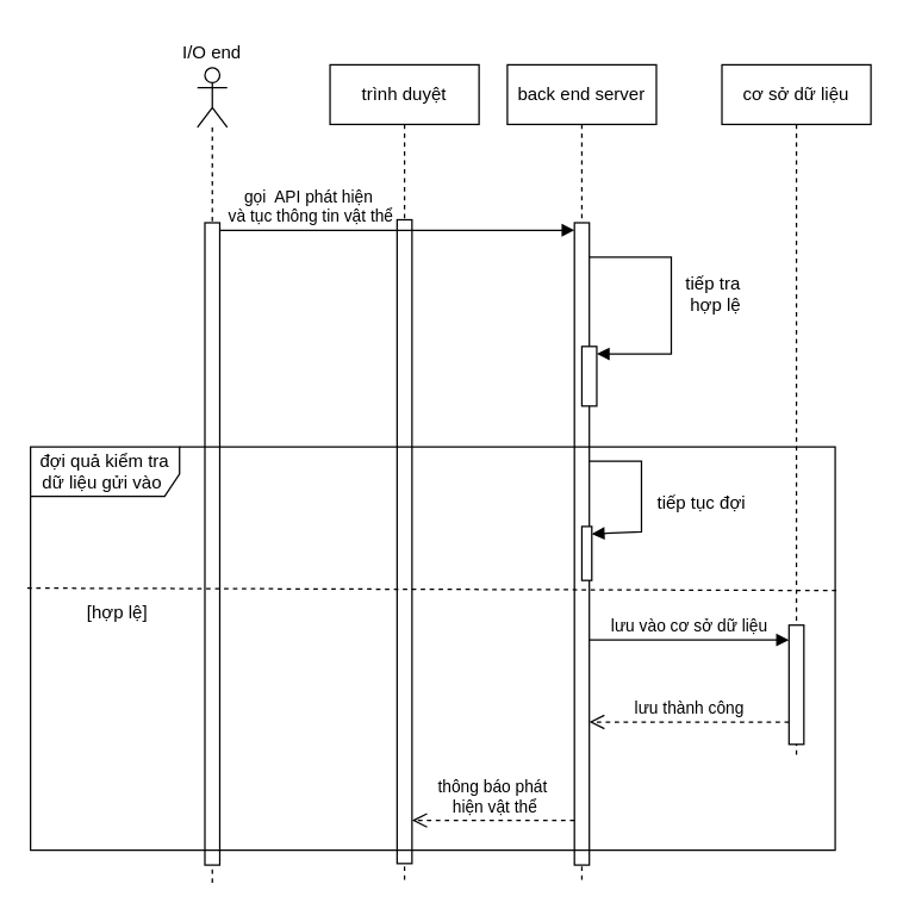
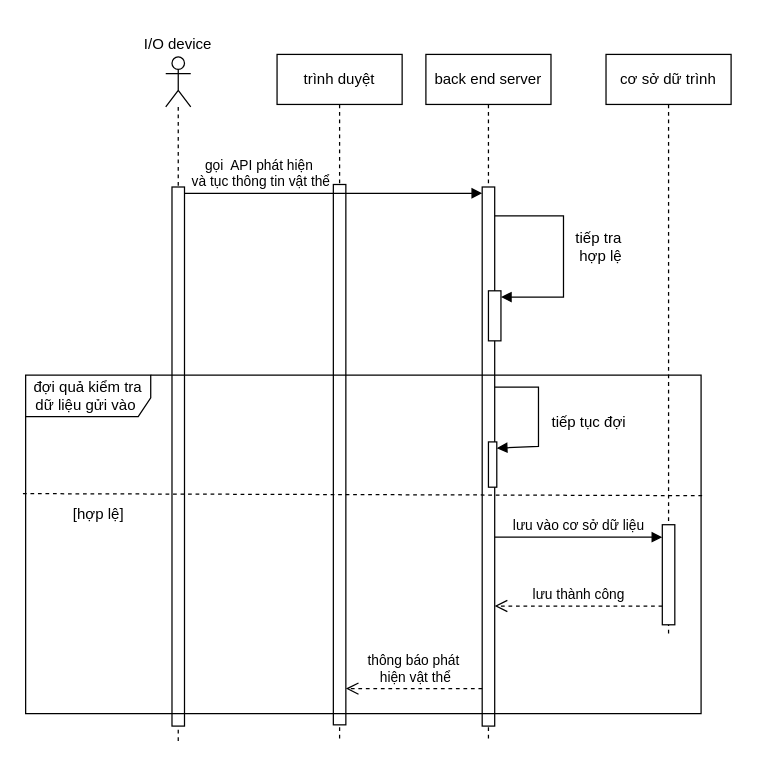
- <mxCell id="8" value="I/O end" style="text;html=1;align=center;verticalAlign=middle;whiteSpace=wrap;rounded=0;" parent="1" vertex="1"><mxGeometry x="112" y="20" width="60" height="30" as="geometry" /></mxCell>
+ <mxCell id="8" value="I/O device" style="text;html=1;align=center;verticalAlign=middle;whiteSpace=wrap;rounded=0;" parent="1" vertex="1"><mxGeometry x="112" y="20" width="60" height="30" as="geometry" /></mxCell>
- <mxCell id="9" value="cơ sở dữ liệu" style="shape=umlLifeline;perimeter=lifelinePerimeter;whiteSpace=wrap;html=1;container=1;dropTarget=0;collapsible=0;recursiveResize=0;outlineConnect=0;portConstraint=eastwest;newEdgeStyle={&quot;curved&quot;:0,&quot;rounded&quot;:0};" parent="1" vertex="1"><mxGeometry x="484" y="43" width="100" height="466" as="geometry" /></mxCell>
+ <mxCell id="9" value="cơ sở dữ trình" style="shape=umlLifeline;perimeter=lifelinePerimeter;whiteSpace=wrap;html=1;container=1;dropTarget=0;collapsible=0;recursiveResize=0;outlineConnect=0;portConstraint=eastwest;newEdgeStyle={&quot;curved&quot;:0,&quot;rounded&quot;:0};" parent="1" vertex="1"><mxGeometry x="484" y="43" width="100" height="466" as="geometry" /></mxCell>
